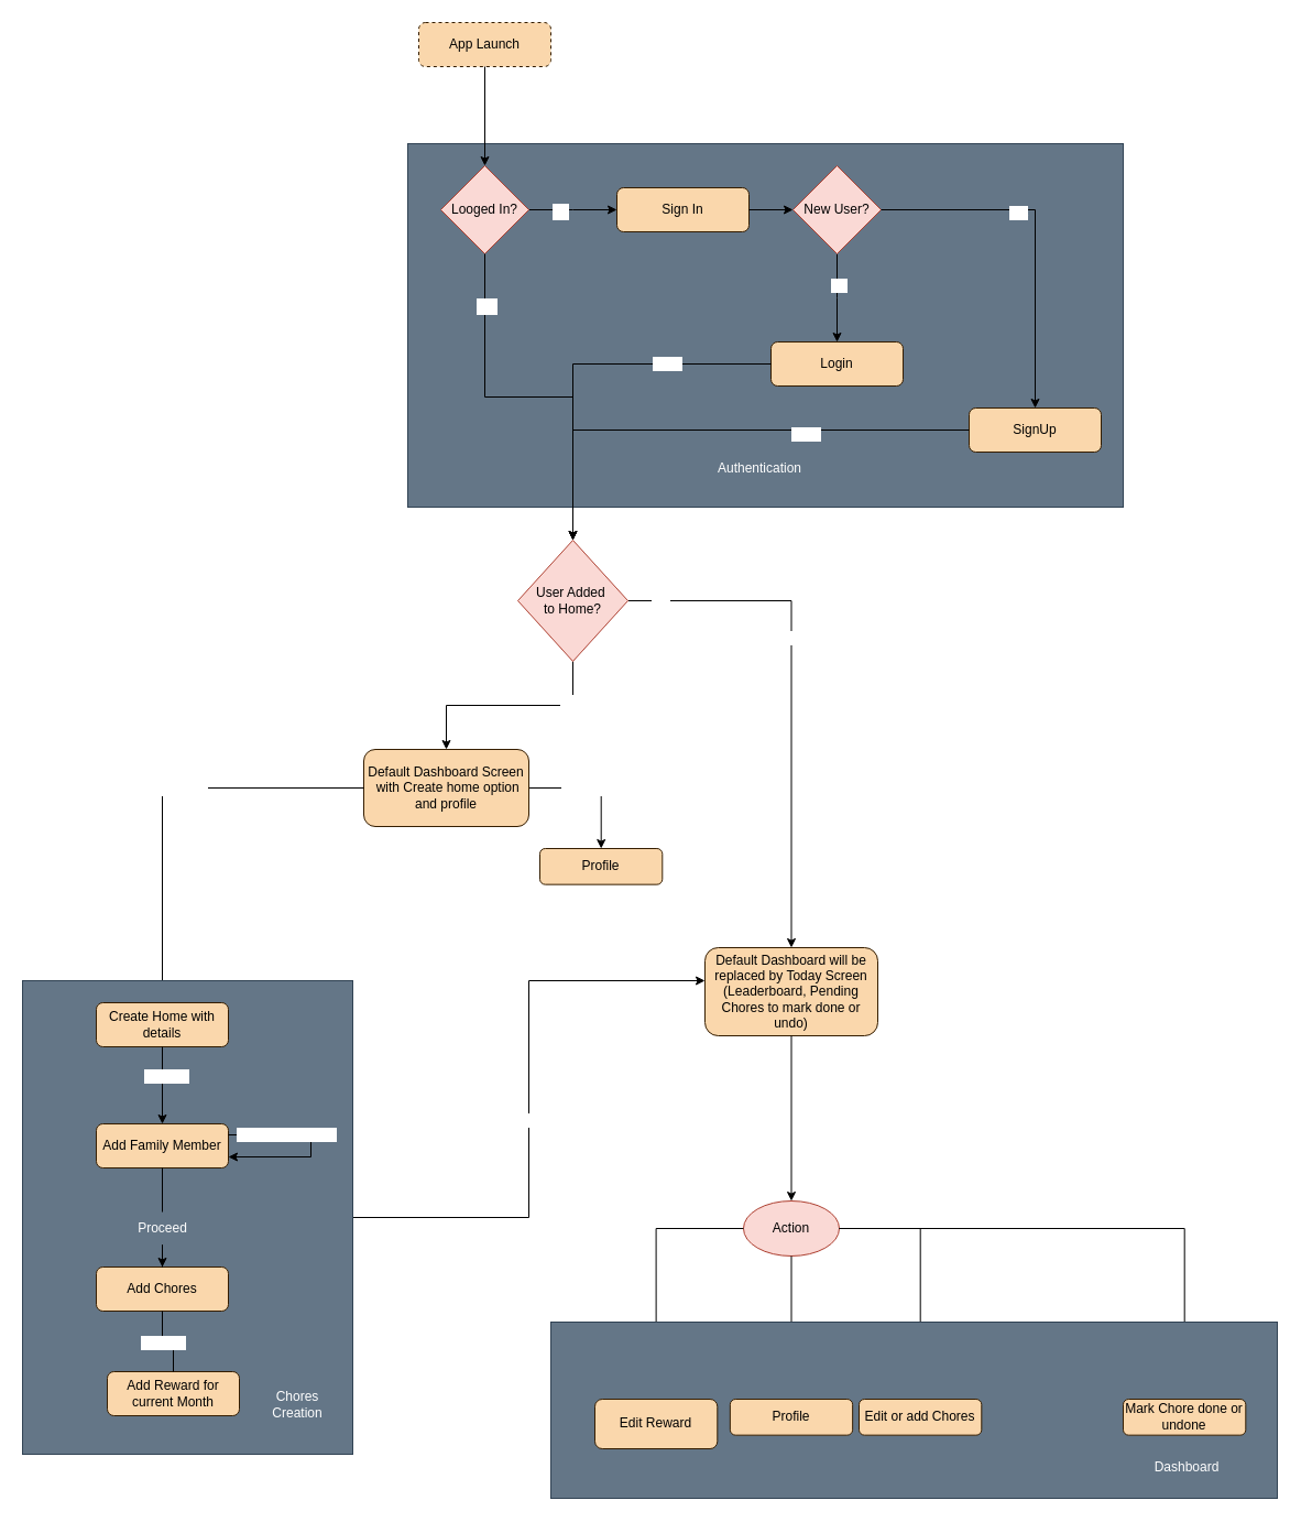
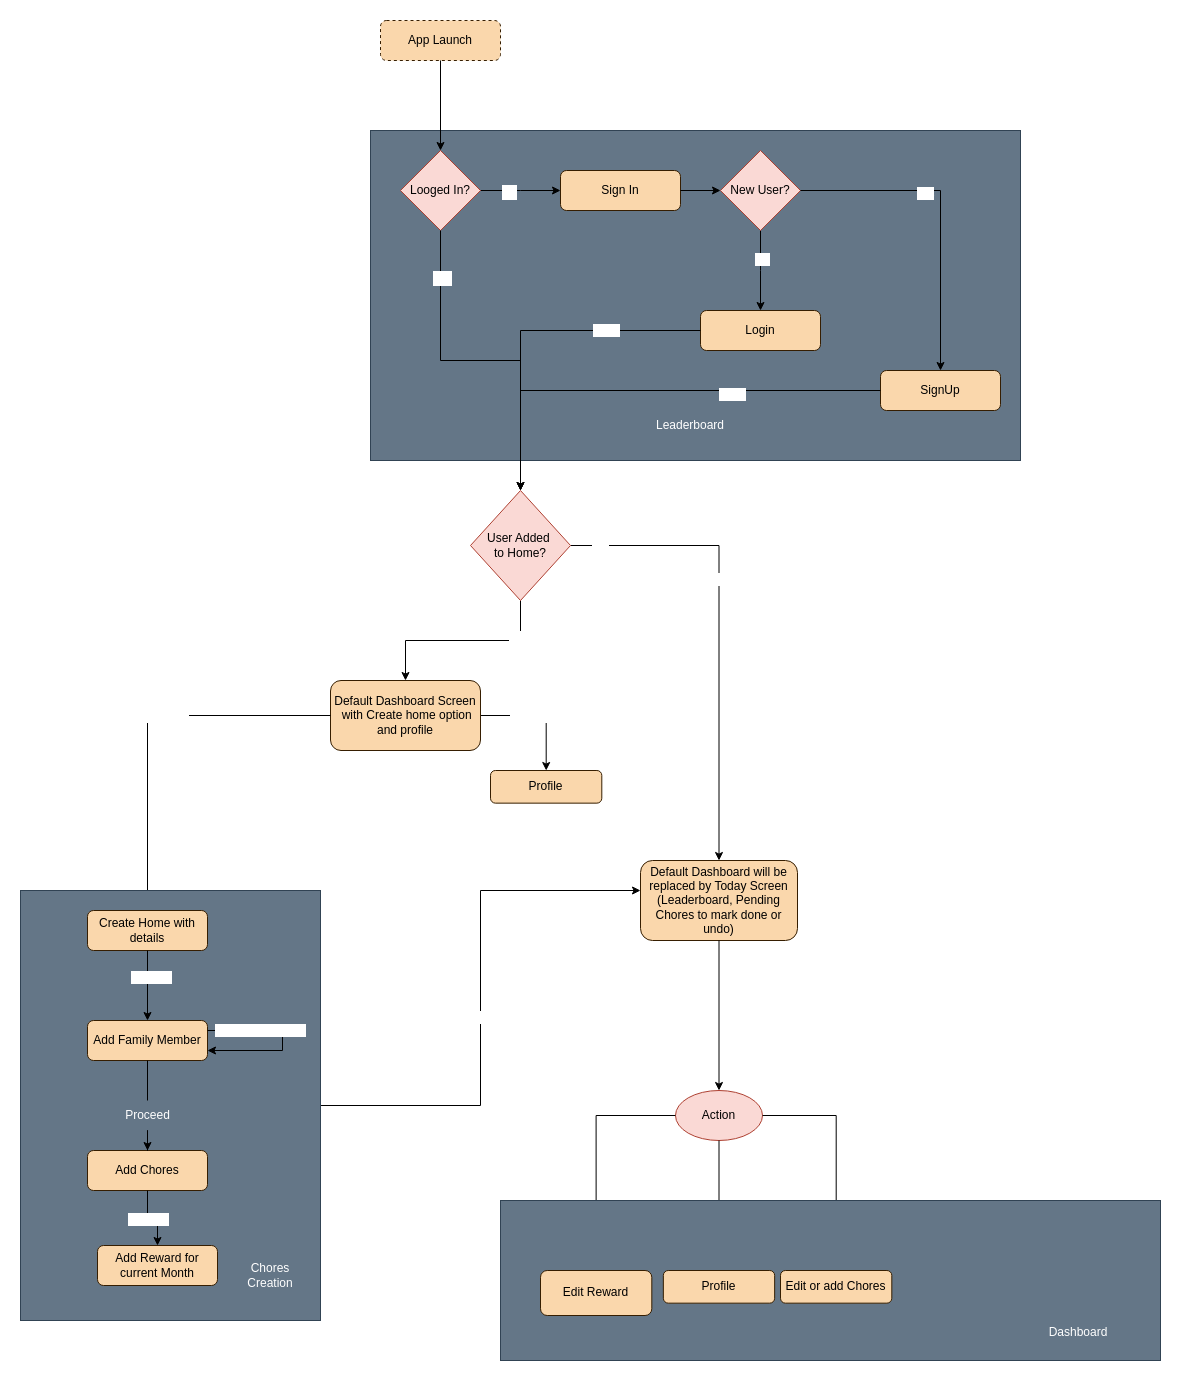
- <mxCell id="61" value="Authentication" style="text;html=1;strokeColor=none;fillColor=none;align=center;verticalAlign=middle;whiteSpace=wrap;rounded=0;fontColor=#FFFFFF;container=0;" vertex="1" parent="47"><mxGeometry x="290" y="280" width="60" height="30" as="geometry" /></mxCell>
+ <mxCell id="61" value="Leaderboard" style="text;html=1;strokeColor=none;fillColor=none;align=center;verticalAlign=middle;whiteSpace=wrap;rounded=0;fontColor=#FFFFFF;container=0;" vertex="1" parent="47"><mxGeometry x="290" y="280" width="60" height="30" as="geometry" /></mxCell>
- <mxCell id="40" style="edgeStyle=orthogonalEdgeStyle;rounded=0;orthogonalLoop=1;jettySize=auto;html=1;fontColor=#FFFFFF;" edge="1" parent="35" source="36" target="45"><mxGeometry relative="1" as="geometry" /></mxCell>
- <mxCell id="30" style="edgeStyle=orthogonalEdgeStyle;rounded=0;orthogonalLoop=1;jettySize=auto;html=1;entryX=0.5;entryY=0;entryDx=0;entryDy=0;fontColor=#FFFFFF;endArrow=none;" edge="1" parent="19" source="23" target="29"><mxGeometry relative="1" as="geometry" /></mxCell>
+ <mxCell id="30" style="edgeStyle=orthogonalEdgeStyle;rounded=0;orthogonalLoop=1;jettySize=auto;html=1;entryX=0.5;entryY=0;entryDx=0;entryDy=0;fontColor=#FFFFFF;" edge="1" parent="19" source="23" target="29"><mxGeometry relative="1" as="geometry" /></mxCell>
- <mxCell id="45" value="Mark Chore done or undone" style="rounded=1;whiteSpace=wrap;html=1;fillColor=#fad7ac;strokeColor=#361E01;fontColor=#000000;" vertex="1" parent="35"><mxGeometry x="520.002" y="179.998" width="111.295" height="32.653" as="geometry" /></mxCell>
